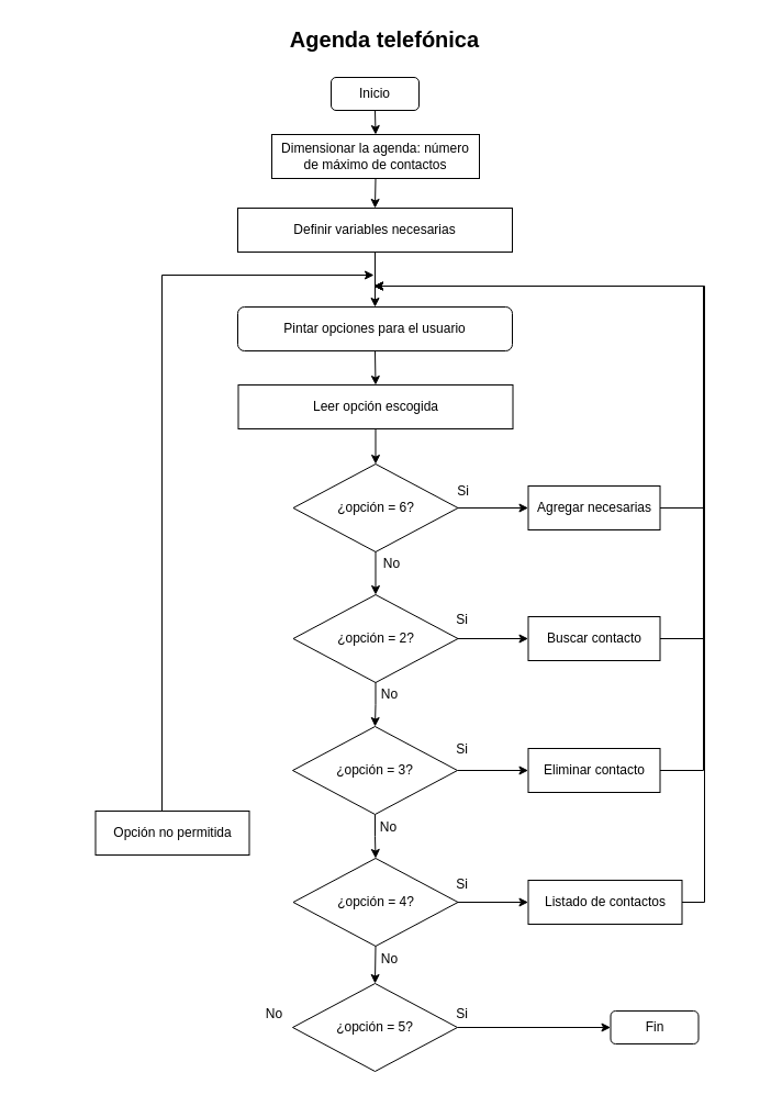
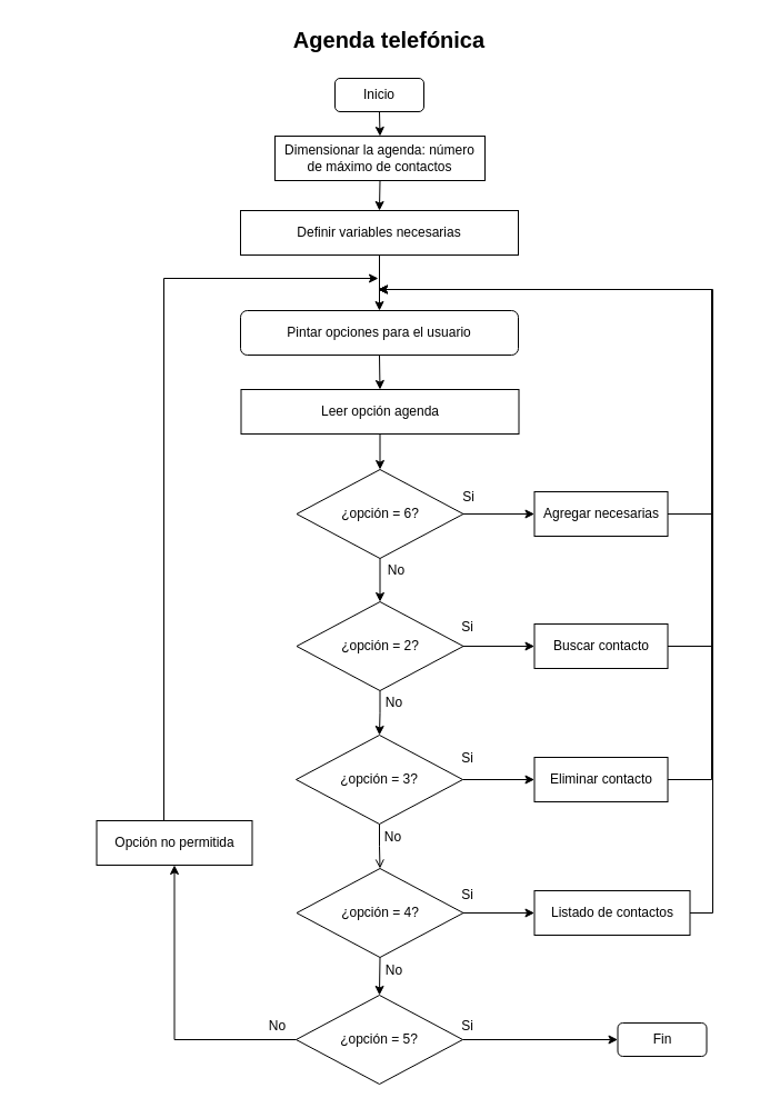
- <mxCell id="13" value="Leer opción escogida" style="rounded=0;whiteSpace=wrap;html=1;" vertex="1" parent="1"><mxGeometry x="216.5" y="350" width="250" height="40" as="geometry" /></mxCell>
+ <mxCell id="13" value="Leer opción agenda" style="rounded=0;whiteSpace=wrap;html=1;" vertex="1" parent="1"><mxGeometry x="216.5" y="350" width="250" height="40" as="geometry" /></mxCell>
- <mxCell id="20" style="edgeStyle=orthogonalEdgeStyle;rounded=0;orthogonalLoop=1;jettySize=auto;html=1;exitX=0.5;exitY=1;exitDx=0;exitDy=0;entryX=0.5;entryY=0;entryDx=0;entryDy=0;" edge="1" parent="1" source="22" target="34"><mxGeometry relative="1" as="geometry" /></mxCell>
+ <mxCell id="20" style="edgeStyle=orthogonalEdgeStyle;rounded=0;orthogonalLoop=1;jettySize=auto;html=1;exitX=0.5;exitY=1;exitDx=0;exitDy=0;entryX=0.5;entryY=0;entryDx=0;entryDy=0;endArrow=open;" edge="1" parent="1" source="22" target="34"><mxGeometry relative="1" as="geometry" /></mxCell>
+ <mxCell id="36" style="edgeStyle=orthogonalEdgeStyle;rounded=0;orthogonalLoop=1;jettySize=auto;html=1;exitX=0;exitY=0.5;exitDx=0;exitDy=0;entryX=0.5;entryY=1;entryDx=0;entryDy=0;" edge="1" parent="1" source="37" target="47"><mxGeometry relative="1" as="geometry" /></mxCell>
